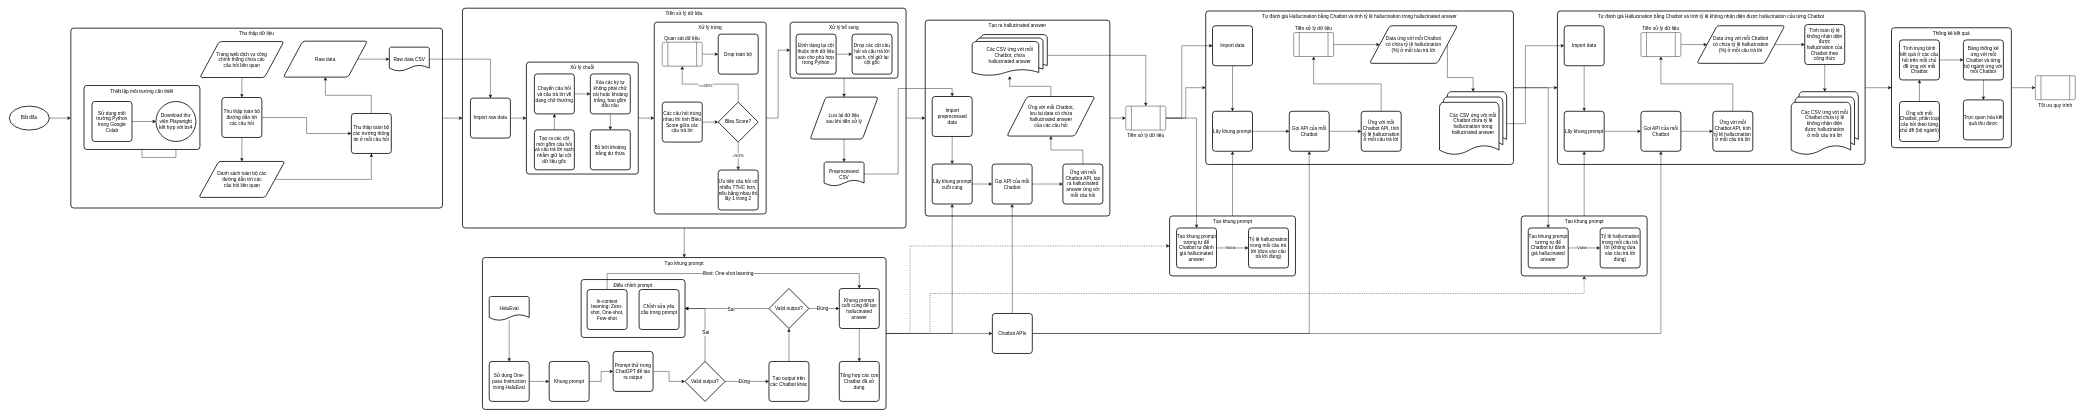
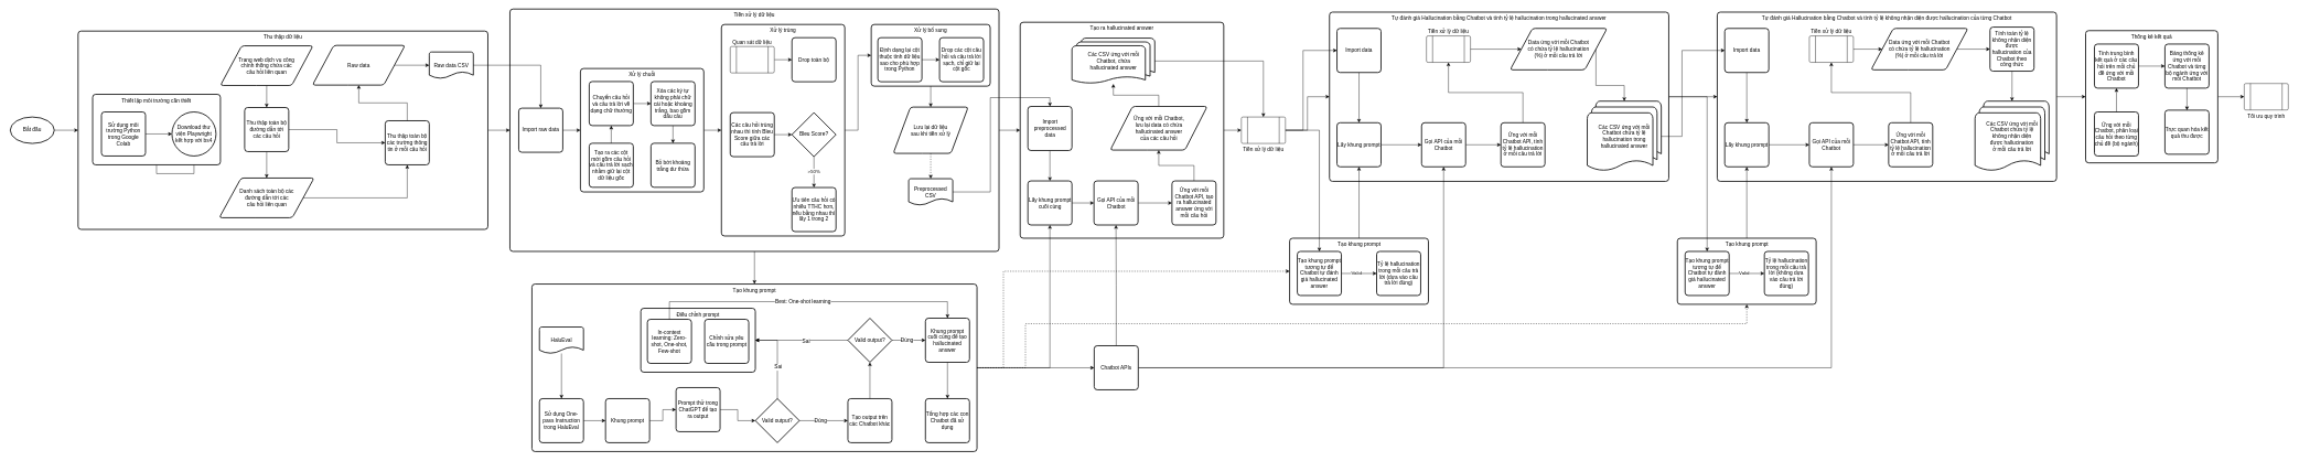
- <mxCell id="122" style="edgeStyle=orthogonalEdgeStyle;rounded=0;orthogonalLoop=1;jettySize=auto;html=1;movable=1;resizable=1;rotatable=1;deletable=1;editable=1;locked=0;connectable=1;exitX=0.5;exitY=0;exitDx=0;exitDy=0;exitPerimeter=0;" parent="114" source="120" target="125" edge="1"><mxGeometry relative="1" as="geometry"><mxPoint x="70.032" y="131.0" as="targetPoint" /></mxGeometry></mxCell>
- <mxCell id="123" value="&amp;lt;=50%" style="edgeLabel;html=1;align=center;verticalAlign=middle;resizable=1;points=[];movable=1;rotatable=1;deletable=1;editable=1;locked=0;connectable=1;" parent="122" connectable="0" vertex="1"><mxGeometry x="0.116" y="2" relative="1" as="geometry"><mxPoint as="offset" /></mxGeometry></mxCell>
- <mxCell id="91" value="Thu thập toàn bộ các trường thông tin ở mỗi câu hỏi" style="rounded=1;whiteSpace=wrap;html=1;absoluteArcSize=1;arcSize=14;strokeWidth=2;movable=1;resizable=1;rotatable=1;deletable=1;editable=1;locked=0;connectable=1;" parent="76" vertex="1"><mxGeometry x="669" y="181" width="100" height="100" as="geometry" /></mxCell>
+ <mxCell id="91" value="Thu thập toàn bộ các trường thông tin ở mỗi câu hỏi" style="rounded=1;whiteSpace=wrap;html=1;absoluteArcSize=1;arcSize=14;strokeWidth=2;movable=1;resizable=1;rotatable=1;deletable=1;editable=1;locked=0;connectable=1;" parent="76" vertex="1"><mxGeometry x="664" y="171" width="100" height="100" as="geometry" /></mxCell>
- <mxCell id="135" style="edgeStyle=orthogonalEdgeStyle;rounded=0;orthogonalLoop=1;jettySize=auto;html=1;movable=1;resizable=1;rotatable=1;deletable=1;editable=1;locked=0;connectable=1;" parent="100" source="133" target="132" edge="1"><mxGeometry relative="1" as="geometry" /></mxCell>
+ <mxCell id="135" style="edgeStyle=orthogonalEdgeStyle;rounded=0;orthogonalLoop=1;jettySize=auto;html=1;movable=1;resizable=1;rotatable=1;deletable=1;editable=1;locked=0;connectable=1;dashed=1;" parent="100" source="133" target="132" edge="1"><mxGeometry relative="1" as="geometry" /></mxCell>
